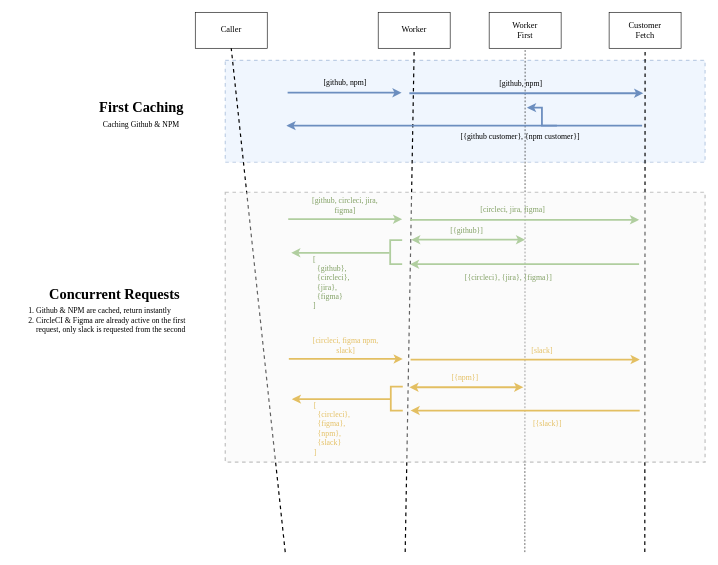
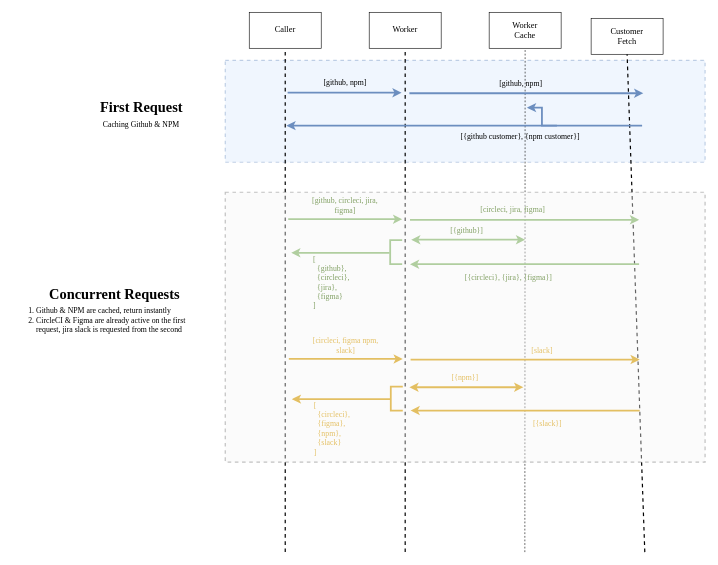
- <mxCell id="5" value="Caller" style="rounded=0;whiteSpace=wrap;html=1;fillStyle=auto;fontFamily=Verdana;fontSize=14;" vertex="1" parent="1"><mxGeometry x="325" y="20" width="120" height="60" as="geometry" /></mxCell>
+ <mxCell id="5" value="Caller" style="rounded=0;whiteSpace=wrap;html=1;fillStyle=auto;fontFamily=Verdana;fontSize=14;" vertex="1" parent="1"><mxGeometry x="415" y="20" width="120" height="60" as="geometry" /></mxCell>
- <mxCell id="6" value="Worker" style="rounded=0;whiteSpace=wrap;html=1;fillStyle=auto;fontFamily=Verdana;fontSize=14;" vertex="1" parent="1"><mxGeometry x="630" y="20" width="120" height="60" as="geometry" /></mxCell>
+ <mxCell id="6" value="Worker" style="rounded=0;whiteSpace=wrap;html=1;fillStyle=auto;fontFamily=Verdana;fontSize=14;" vertex="1" parent="1"><mxGeometry x="615" y="20" width="120" height="60" as="geometry" /></mxCell>
- <mxCell id="7" value="Worker&lt;br&gt;First" style="rounded=0;whiteSpace=wrap;html=1;fillStyle=auto;fontFamily=Verdana;fontSize=14;" vertex="1" parent="1"><mxGeometry x="815" y="20" width="120" height="60" as="geometry" /></mxCell>
+ <mxCell id="7" value="Worker&lt;br&gt;Cache" style="rounded=0;whiteSpace=wrap;html=1;fillStyle=auto;fontFamily=Verdana;fontSize=14;" vertex="1" parent="1"><mxGeometry x="815" y="20" width="120" height="60" as="geometry" /></mxCell>
- <mxCell id="8" value="Customer&lt;br&gt;Fetch" style="rounded=0;whiteSpace=wrap;html=1;fillStyle=auto;fontFamily=Verdana;fontSize=14;" vertex="1" parent="1"><mxGeometry x="1015" y="20" width="120" height="60" as="geometry" /></mxCell>
+ <mxCell id="8" value="Customer&lt;br&gt;Fetch" style="rounded=0;whiteSpace=wrap;html=1;fillStyle=auto;fontFamily=Verdana;fontSize=14;" vertex="1" parent="1"><mxGeometry x="985" y="30" width="120" height="60" as="geometry" /></mxCell>
- <mxCell id="20" value="First Caching" style="text;strokeColor=none;fillColor=none;html=1;fontSize=24;fontStyle=1;verticalAlign=middle;align=center;shadow=0;glass=0;dashed=1;sketch=0;fillStyle=auto;strokeWidth=2;fontFamily=Verdana;fontColor=#000000;opacity=50;" vertex="1" parent="1"><mxGeometry x="135" y="159" width="200" height="40" as="geometry" /></mxCell>
+ <mxCell id="20" value="First Request" style="text;strokeColor=none;fillColor=none;html=1;fontSize=24;fontStyle=1;verticalAlign=middle;align=center;shadow=0;glass=0;dashed=1;sketch=0;fillStyle=auto;strokeWidth=2;fontFamily=Verdana;fontColor=#000000;opacity=50;" vertex="1" parent="1"><mxGeometry x="135" y="159" width="200" height="40" as="geometry" /></mxCell>
- <mxCell id="44" value="&lt;ol&gt;&lt;li&gt;Github &amp;amp; NPM are cached, return instantly&lt;/li&gt;&lt;li&gt;CircleCI &amp;amp; Figma are already active on the first request, only slack is requested from the second&lt;/li&gt;&lt;/ol&gt;" style="text;html=1;strokeColor=none;fillColor=none;align=left;verticalAlign=top;whiteSpace=wrap;rounded=0;shadow=0;glass=0;dashed=1;sketch=0;fillStyle=auto;strokeWidth=2;fontFamily=Verdana;fontSize=13;fontColor=#000000;opacity=40;spacing=0;" vertex="1" parent="1"><mxGeometry x="20" y="492" width="320" height="236" as="geometry" /></mxCell>
+ <mxCell id="44" value="&lt;ol&gt;&lt;li&gt;Github &amp;amp; NPM are cached, return instantly&lt;/li&gt;&lt;li&gt;CircleCI &amp;amp; Figma are already active on the first request, jira slack is requested from the second&lt;/li&gt;&lt;/ol&gt;" style="text;html=1;strokeColor=none;fillColor=none;align=left;verticalAlign=top;whiteSpace=wrap;rounded=0;shadow=0;glass=0;dashed=1;sketch=0;fillStyle=auto;strokeWidth=2;fontFamily=Verdana;fontSize=13;fontColor=#000000;opacity=40;spacing=0;" vertex="1" parent="1"><mxGeometry x="20" y="492" width="320" height="236" as="geometry" /></mxCell>
